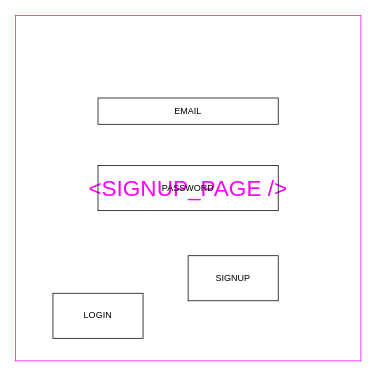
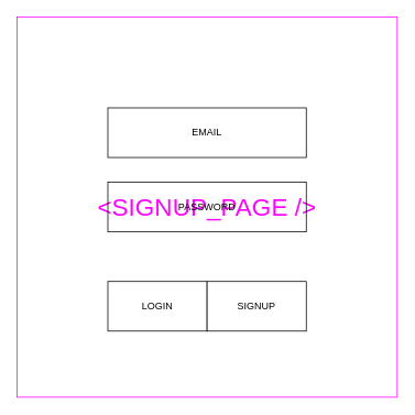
- <mxCell id="3" value="EMAIL" style="rounded=0;whiteSpace=wrap;html=1;" parent="1" vertex="1"><mxGeometry x="130" y="130" width="240" height="35" as="geometry" /></mxCell>
+ <mxCell id="3" value="EMAIL" style="rounded=0;whiteSpace=wrap;html=1;" parent="1" vertex="1"><mxGeometry x="130" y="130" width="240" height="60" as="geometry" /></mxCell>
- <mxCell id="5" value="LOGIN" style="rounded=0;whiteSpace=wrap;html=1;" parent="1" vertex="1"><mxGeometry x="70" y="390" width="120" height="60" as="geometry" /></mxCell>
+ <mxCell id="5" value="LOGIN" style="rounded=0;whiteSpace=wrap;html=1;" parent="1" vertex="1"><mxGeometry x="130" y="340" width="120" height="60" as="geometry" /></mxCell>
